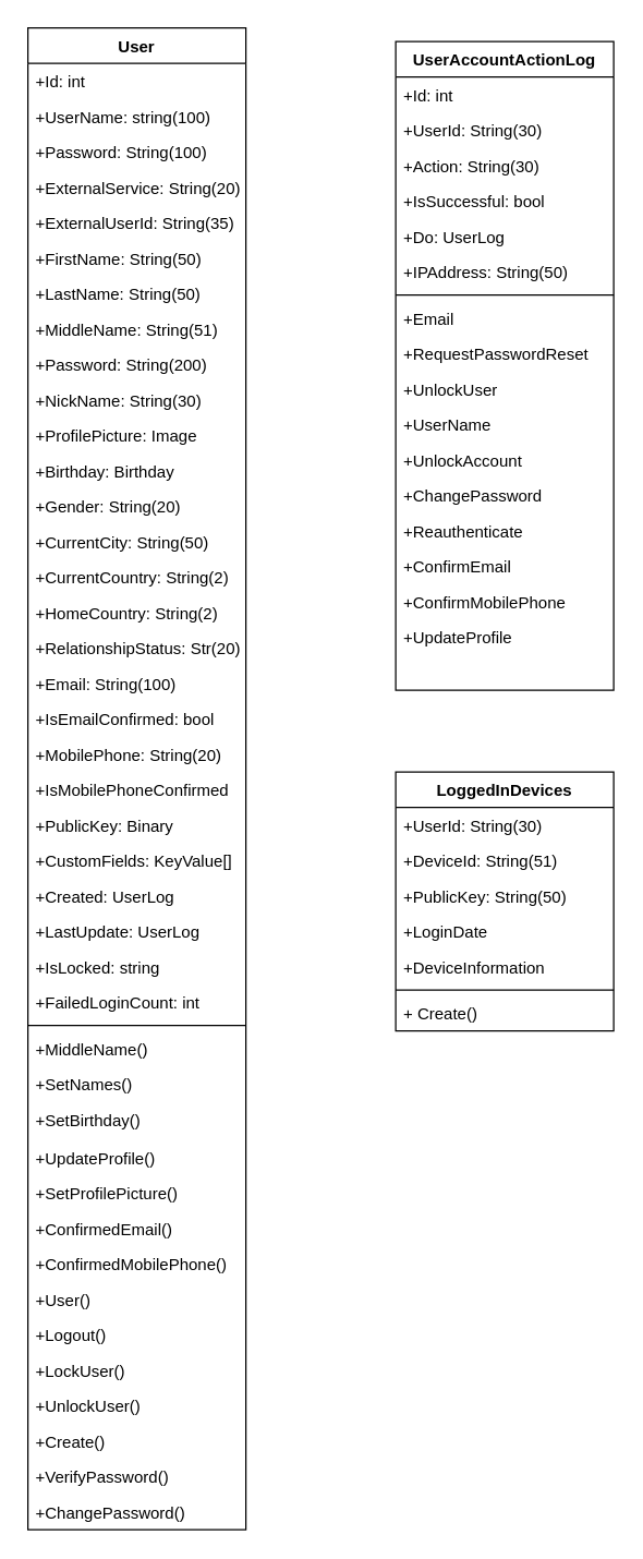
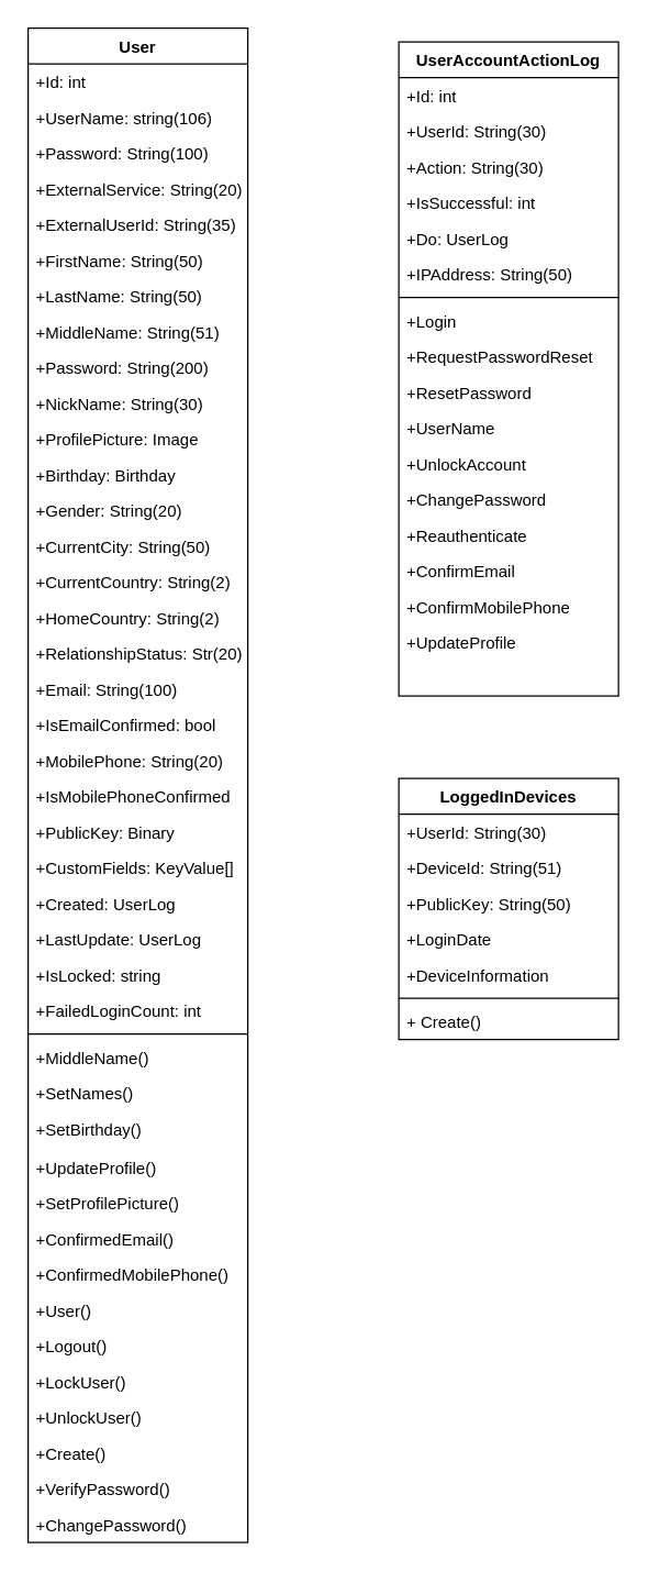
- <mxCell id="4" value="+UserName: string(100)" style="text;strokeColor=none;fillColor=none;align=left;verticalAlign=top;spacingLeft=4;spacingRight=4;overflow=hidden;rotatable=0;points=[[0,0.5],[1,0.5]];portConstraint=eastwest;" vertex="1" parent="2"><mxGeometry y="52" width="160" height="26" as="geometry" /></mxCell>
+ <mxCell id="4" value="+UserName: string(106)" style="text;strokeColor=none;fillColor=none;align=left;verticalAlign=top;spacingLeft=4;spacingRight=4;overflow=hidden;rotatable=0;points=[[0,0.5],[1,0.5]];portConstraint=eastwest;" vertex="1" parent="2"><mxGeometry y="52" width="160" height="26" as="geometry" /></mxCell>
- <mxCell id="49" value="+IsSuccessful: bool" style="text;strokeColor=none;fillColor=none;align=left;verticalAlign=top;spacingLeft=4;spacingRight=4;overflow=hidden;rotatable=0;points=[[0,0.5],[1,0.5]];portConstraint=eastwest;" vertex="1" parent="45"><mxGeometry y="104" width="160" height="26" as="geometry" /></mxCell>
+ <mxCell id="49" value="+IsSuccessful: int" style="text;strokeColor=none;fillColor=none;align=left;verticalAlign=top;spacingLeft=4;spacingRight=4;overflow=hidden;rotatable=0;points=[[0,0.5],[1,0.5]];portConstraint=eastwest;" vertex="1" parent="45"><mxGeometry y="104" width="160" height="26" as="geometry" /></mxCell>
- <mxCell id="53" value="+Email" style="text;strokeColor=none;fillColor=none;align=left;verticalAlign=top;spacingLeft=4;spacingRight=4;overflow=hidden;rotatable=0;points=[[0,0.5],[1,0.5]];portConstraint=eastwest;" vertex="1" parent="45"><mxGeometry y="190" width="160" height="26" as="geometry" /></mxCell>
+ <mxCell id="53" value="+Login" style="text;strokeColor=none;fillColor=none;align=left;verticalAlign=top;spacingLeft=4;spacingRight=4;overflow=hidden;rotatable=0;points=[[0,0.5],[1,0.5]];portConstraint=eastwest;" vertex="1" parent="45"><mxGeometry y="190" width="160" height="26" as="geometry" /></mxCell>
- <mxCell id="55" value="+UnlockUser" style="text;strokeColor=none;fillColor=none;align=left;verticalAlign=top;spacingLeft=4;spacingRight=4;overflow=hidden;rotatable=0;points=[[0,0.5],[1,0.5]];portConstraint=eastwest;" vertex="1" parent="45"><mxGeometry y="242" width="160" height="26" as="geometry" /></mxCell>
+ <mxCell id="55" value="+ResetPassword" style="text;strokeColor=none;fillColor=none;align=left;verticalAlign=top;spacingLeft=4;spacingRight=4;overflow=hidden;rotatable=0;points=[[0,0.5],[1,0.5]];portConstraint=eastwest;" vertex="1" parent="45"><mxGeometry y="242" width="160" height="26" as="geometry" /></mxCell>
